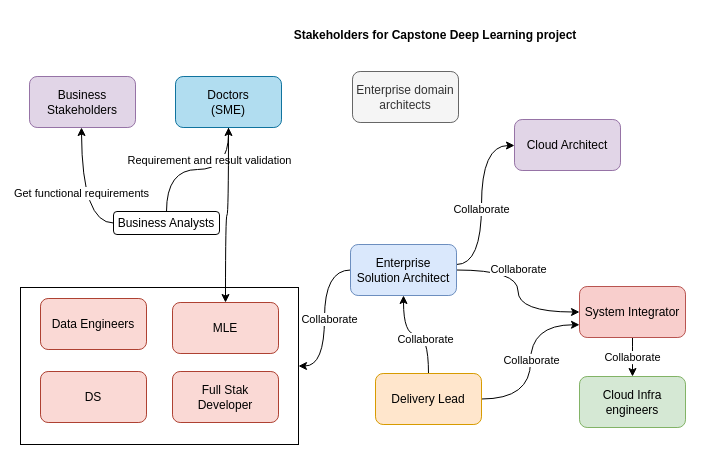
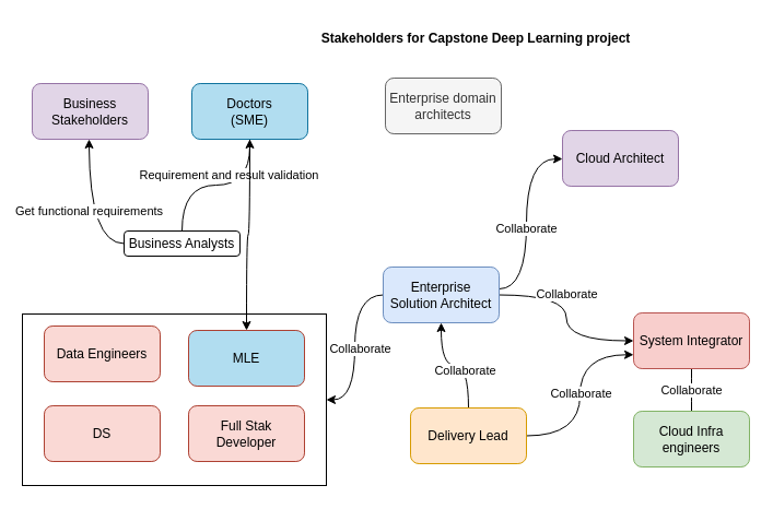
- <mxCell id="5" value="MLE" style="rounded=1;whiteSpace=wrap;html=1;fillColor=#fad9d5;strokeColor=#ae4132;" parent="1" vertex="1"><mxGeometry x="172" y="302" width="106" height="51" as="geometry" /></mxCell>
+ <mxCell id="5" value="MLE" style="rounded=1;whiteSpace=wrap;html=1;fillColor=#b1ddf0;strokeColor=#ae4132;" parent="1" vertex="1"><mxGeometry x="172" y="302" width="106" height="51" as="geometry" /></mxCell>
- <mxCell id="14" style="edgeStyle=orthogonalEdgeStyle;curved=1;orthogonalLoop=1;jettySize=auto;html=1;" parent="1" source="16" target="26" edge="1"><mxGeometry relative="1" as="geometry" /></mxCell>
+ <mxCell id="14" style="edgeStyle=orthogonalEdgeStyle;curved=1;orthogonalLoop=1;jettySize=auto;html=1;endArrow=none;" parent="1" source="16" target="26" edge="1"><mxGeometry relative="1" as="geometry" /></mxCell>
